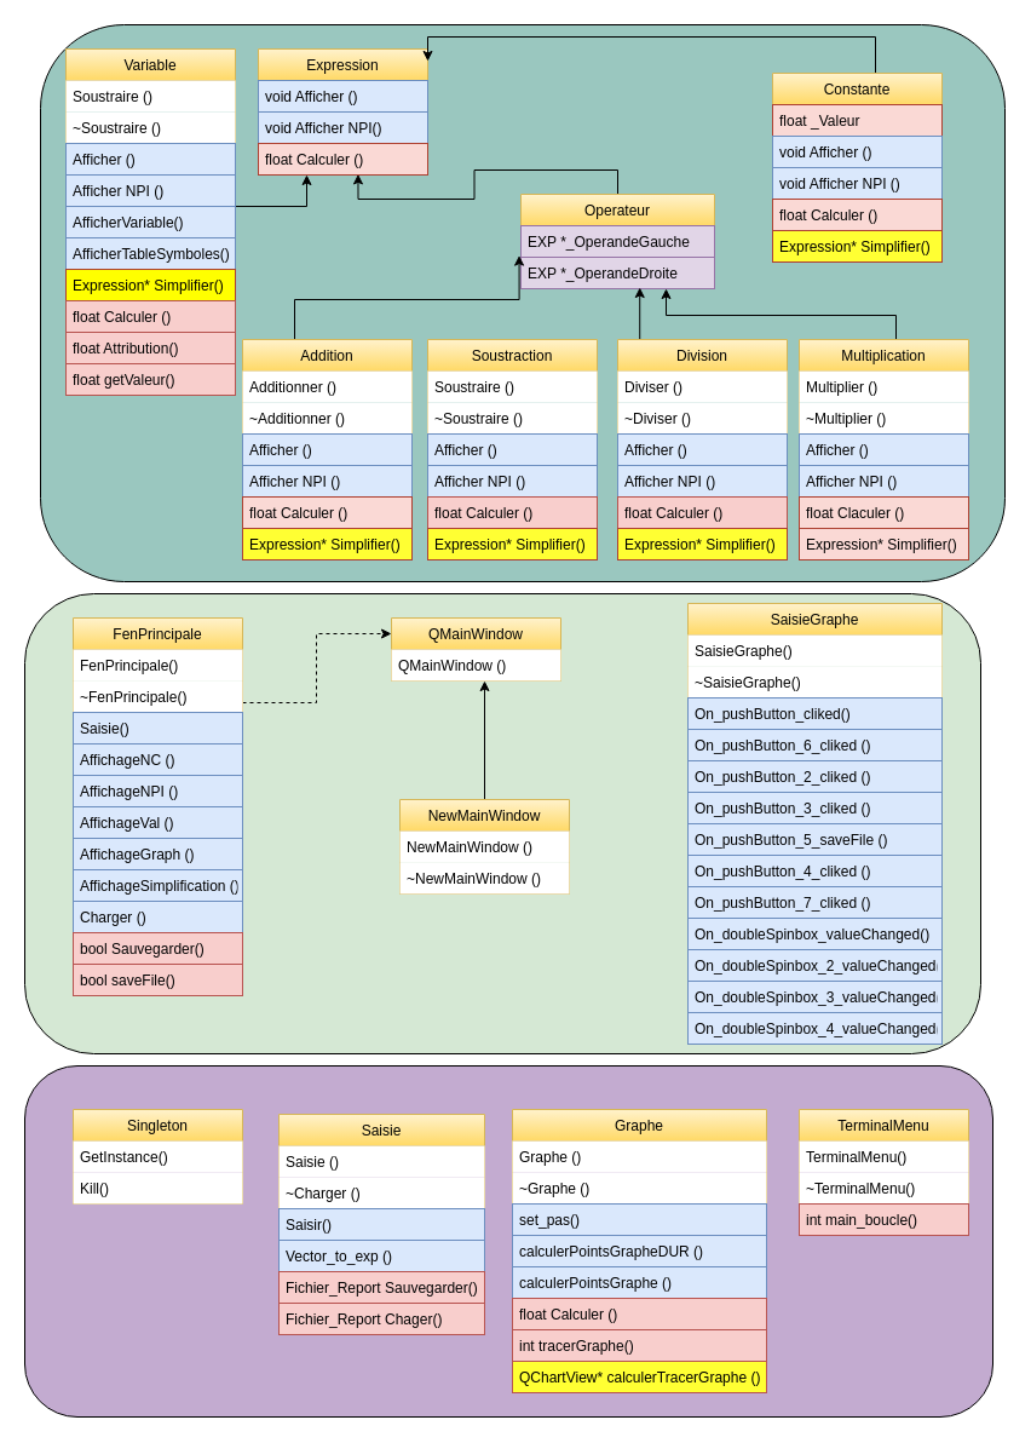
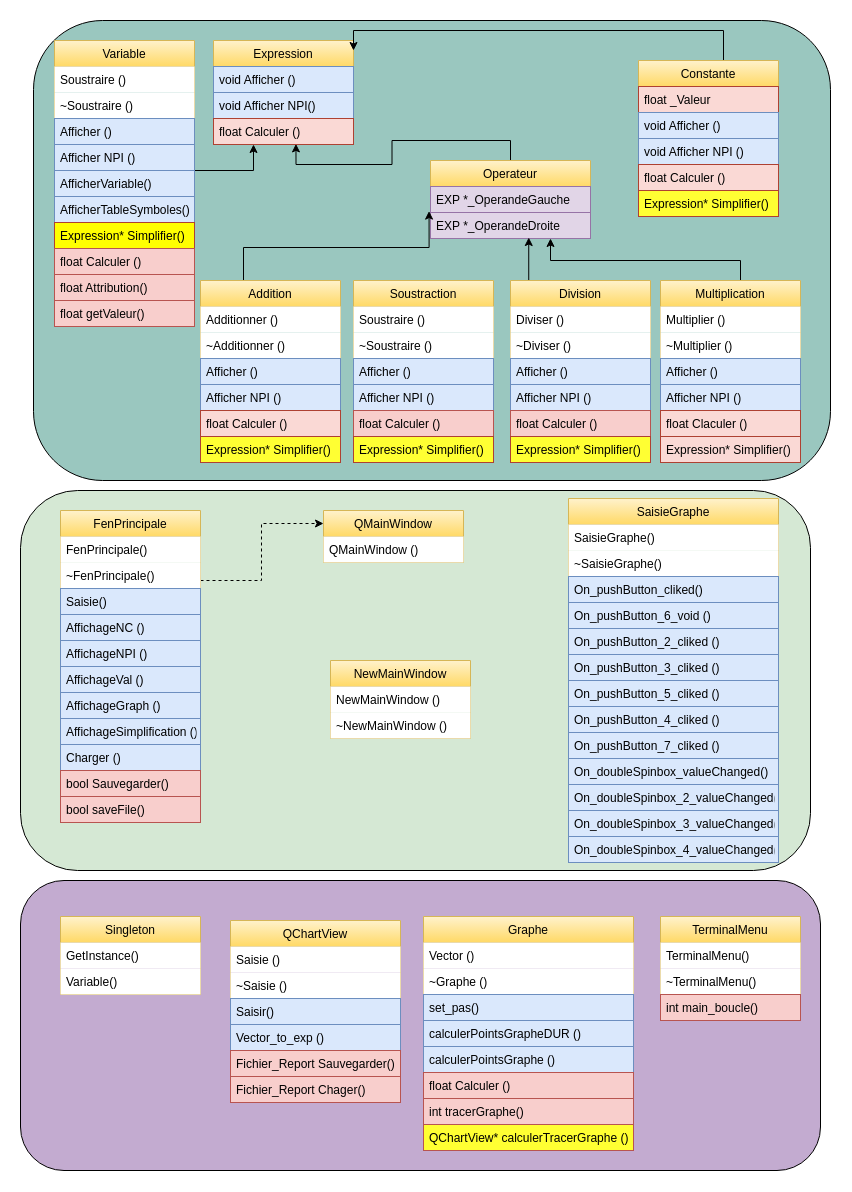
- <mxCell id="51" style="edgeStyle=orthogonalEdgeStyle;rounded=0;orthogonalLoop=1;jettySize=auto;html=1;" edge="1" parent="1" source="52" target="115"><mxGeometry relative="1" as="geometry"><Array as="points"><mxPoint x="393" y="549" /></Array></mxGeometry></mxCell>
- <mxCell id="100" value="On_pushButton_6_cliked ()" style="text;strokeColor=#6c8ebf;fillColor=#dae8fc;align=left;verticalAlign=top;spacingLeft=4;spacingRight=4;overflow=hidden;rotatable=0;points=[[0,0.5],[1,0.5]];portConstraint=eastwest;" vertex="1" parent="96"><mxGeometry y="104" width="210" height="26" as="geometry" /></mxCell>
+ <mxCell id="100" value="On_pushButton_6_void ()" style="text;strokeColor=#6c8ebf;fillColor=#dae8fc;align=left;verticalAlign=top;spacingLeft=4;spacingRight=4;overflow=hidden;rotatable=0;points=[[0,0.5],[1,0.5]];portConstraint=eastwest;" vertex="1" parent="96"><mxGeometry y="104" width="210" height="26" as="geometry" /></mxCell>
- <mxCell id="103" value="On_pushButton_5_saveFile ()" style="text;strokeColor=#6c8ebf;fillColor=#dae8fc;align=left;verticalAlign=top;spacingLeft=4;spacingRight=4;overflow=hidden;rotatable=0;points=[[0,0.5],[1,0.5]];portConstraint=eastwest;" vertex="1" parent="96"><mxGeometry y="182" width="210" height="26" as="geometry" /></mxCell>
+ <mxCell id="103" value="On_pushButton_5_cliked ()" style="text;strokeColor=#6c8ebf;fillColor=#dae8fc;align=left;verticalAlign=top;spacingLeft=4;spacingRight=4;overflow=hidden;rotatable=0;points=[[0,0.5],[1,0.5]];portConstraint=eastwest;" vertex="1" parent="96"><mxGeometry y="182" width="210" height="26" as="geometry" /></mxCell>
- <mxCell id="89" value="Saisie" style="swimlane;fontStyle=0;childLayout=stackLayout;horizontal=1;startSize=26;fillColor=#fff2cc;horizontalStack=0;resizeParent=1;resizeParentMax=0;resizeLast=0;collapsible=1;marginBottom=0;strokeColor=#d6b656;gradientColor=#ffd966;" vertex="1" parent="1"><mxGeometry x="230" y="920" width="170" height="182" as="geometry"><mxRectangle x="570" y="300" width="70" height="26" as="alternateBounds" /></mxGeometry></mxCell>
+ <mxCell id="89" value="QChartView" style="swimlane;fontStyle=0;childLayout=stackLayout;horizontal=1;startSize=26;fillColor=#fff2cc;horizontalStack=0;resizeParent=1;resizeParentMax=0;resizeLast=0;collapsible=1;marginBottom=0;strokeColor=#d6b656;gradientColor=#ffd966;" vertex="1" parent="1"><mxGeometry x="230" y="920" width="170" height="182" as="geometry"><mxRectangle x="570" y="300" width="70" height="26" as="alternateBounds" /></mxGeometry></mxCell>
- <mxCell id="56" value="Graphe ()" style="text;strokeColor=none;fillColor=#FFFFFF;align=left;verticalAlign=top;spacingLeft=4;spacingRight=4;overflow=hidden;rotatable=0;points=[[0,0.5],[1,0.5]];portConstraint=eastwest;" vertex="1" parent="55"><mxGeometry y="26" width="210" height="26" as="geometry" /></mxCell>
+ <mxCell id="56" value="Vector ()" style="text;strokeColor=none;fillColor=#FFFFFF;align=left;verticalAlign=top;spacingLeft=4;spacingRight=4;overflow=hidden;rotatable=0;points=[[0,0.5],[1,0.5]];portConstraint=eastwest;" vertex="1" parent="55"><mxGeometry y="26" width="210" height="26" as="geometry" /></mxCell>
- <mxCell id="118" value="Kill()" style="text;strokeColor=none;fillColor=#FFFFFF;align=left;verticalAlign=top;spacingLeft=4;spacingRight=4;overflow=hidden;rotatable=0;points=[[0,0.5],[1,0.5]];portConstraint=eastwest;" vertex="1" parent="116"><mxGeometry y="52" width="140" height="26" as="geometry" /></mxCell>
+ <mxCell id="118" value="Variable()" style="text;strokeColor=none;fillColor=#FFFFFF;align=left;verticalAlign=top;spacingLeft=4;spacingRight=4;overflow=hidden;rotatable=0;points=[[0,0.5],[1,0.5]];portConstraint=eastwest;" vertex="1" parent="116"><mxGeometry y="52" width="140" height="26" as="geometry" /></mxCell>
- <mxCell id="91" value="~Charger ()" style="text;strokeColor=none;fillColor=#FFFFFF;align=left;verticalAlign=top;spacingLeft=4;spacingRight=4;overflow=hidden;rotatable=0;points=[[0,0.5],[1,0.5]];portConstraint=eastwest;" vertex="1" parent="89"><mxGeometry y="52" width="170" height="26" as="geometry" /></mxCell>
+ <mxCell id="91" value="~Saisie ()" style="text;strokeColor=none;fillColor=#FFFFFF;align=left;verticalAlign=top;spacingLeft=4;spacingRight=4;overflow=hidden;rotatable=0;points=[[0,0.5],[1,0.5]];portConstraint=eastwest;" vertex="1" parent="89"><mxGeometry y="52" width="170" height="26" as="geometry" /></mxCell>
